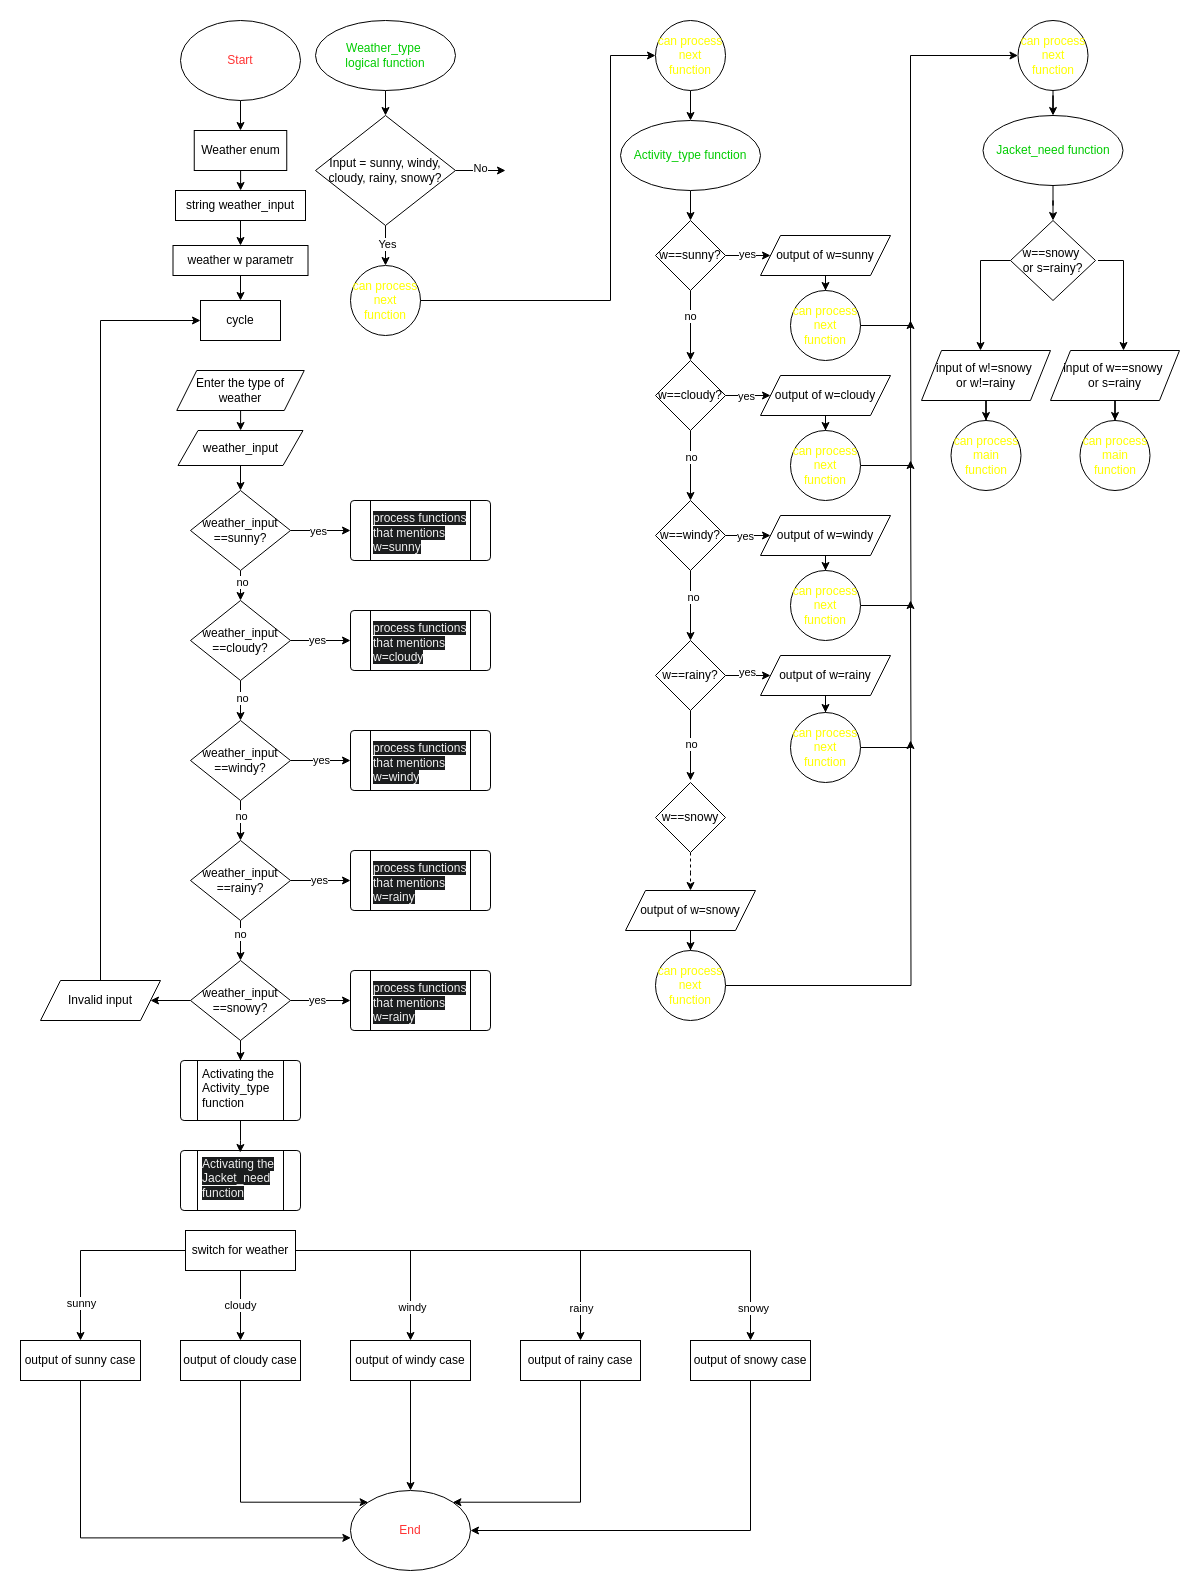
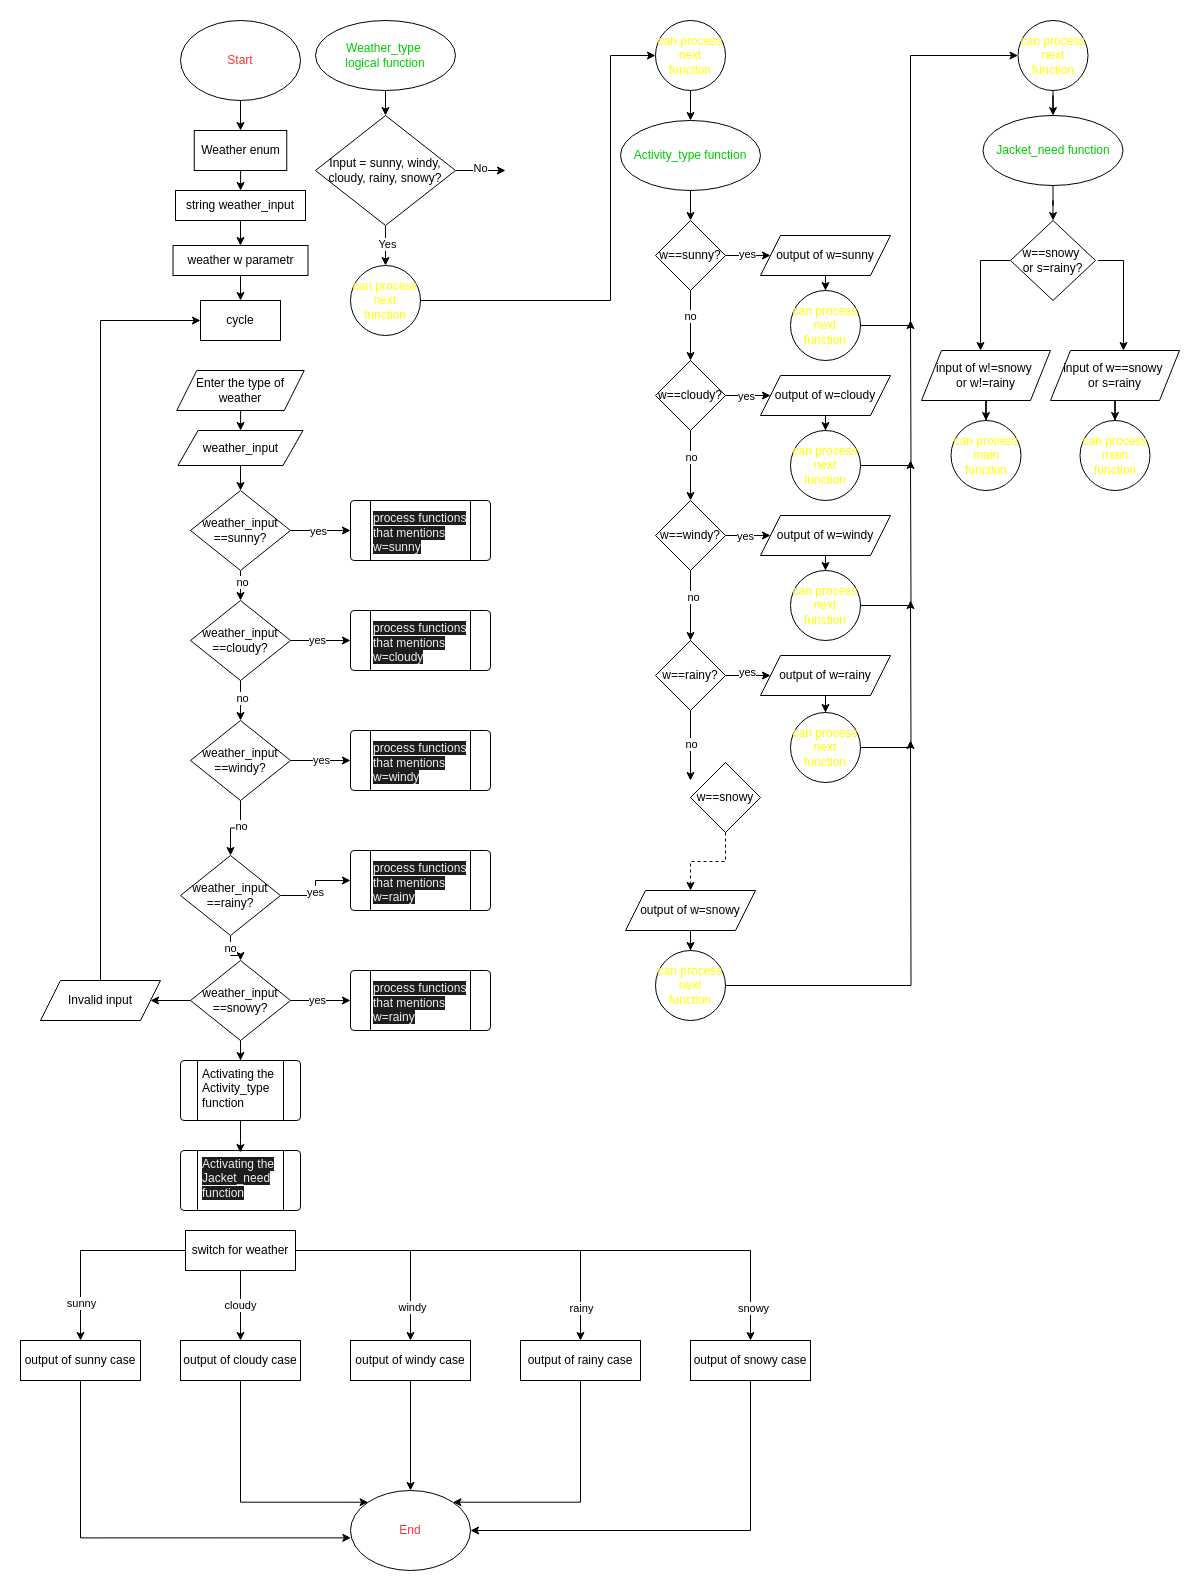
- <mxCell id="51" value="w==snowy" style="rhombus;whiteSpace=wrap;html=1;" vertex="1" parent="16"><mxGeometry x="35" y="762" width="70" height="70" as="geometry" /></mxCell>
+ <mxCell id="51" value="w==snowy" style="rhombus;whiteSpace=wrap;html=1;" vertex="1" parent="16"><mxGeometry x="70" y="742" width="70" height="70" as="geometry" /></mxCell>
- <mxCell id="110" value="weather_input ==rainy?" style="rhombus;whiteSpace=wrap;html=1;" vertex="1" parent="1"><mxGeometry x="190" y="840" width="100" height="80" as="geometry" /></mxCell>
+ <mxCell id="110" value="weather_input ==rainy?" style="rhombus;whiteSpace=wrap;html=1;" vertex="1" parent="1"><mxGeometry x="180" y="855" width="100" height="80" as="geometry" /></mxCell>
